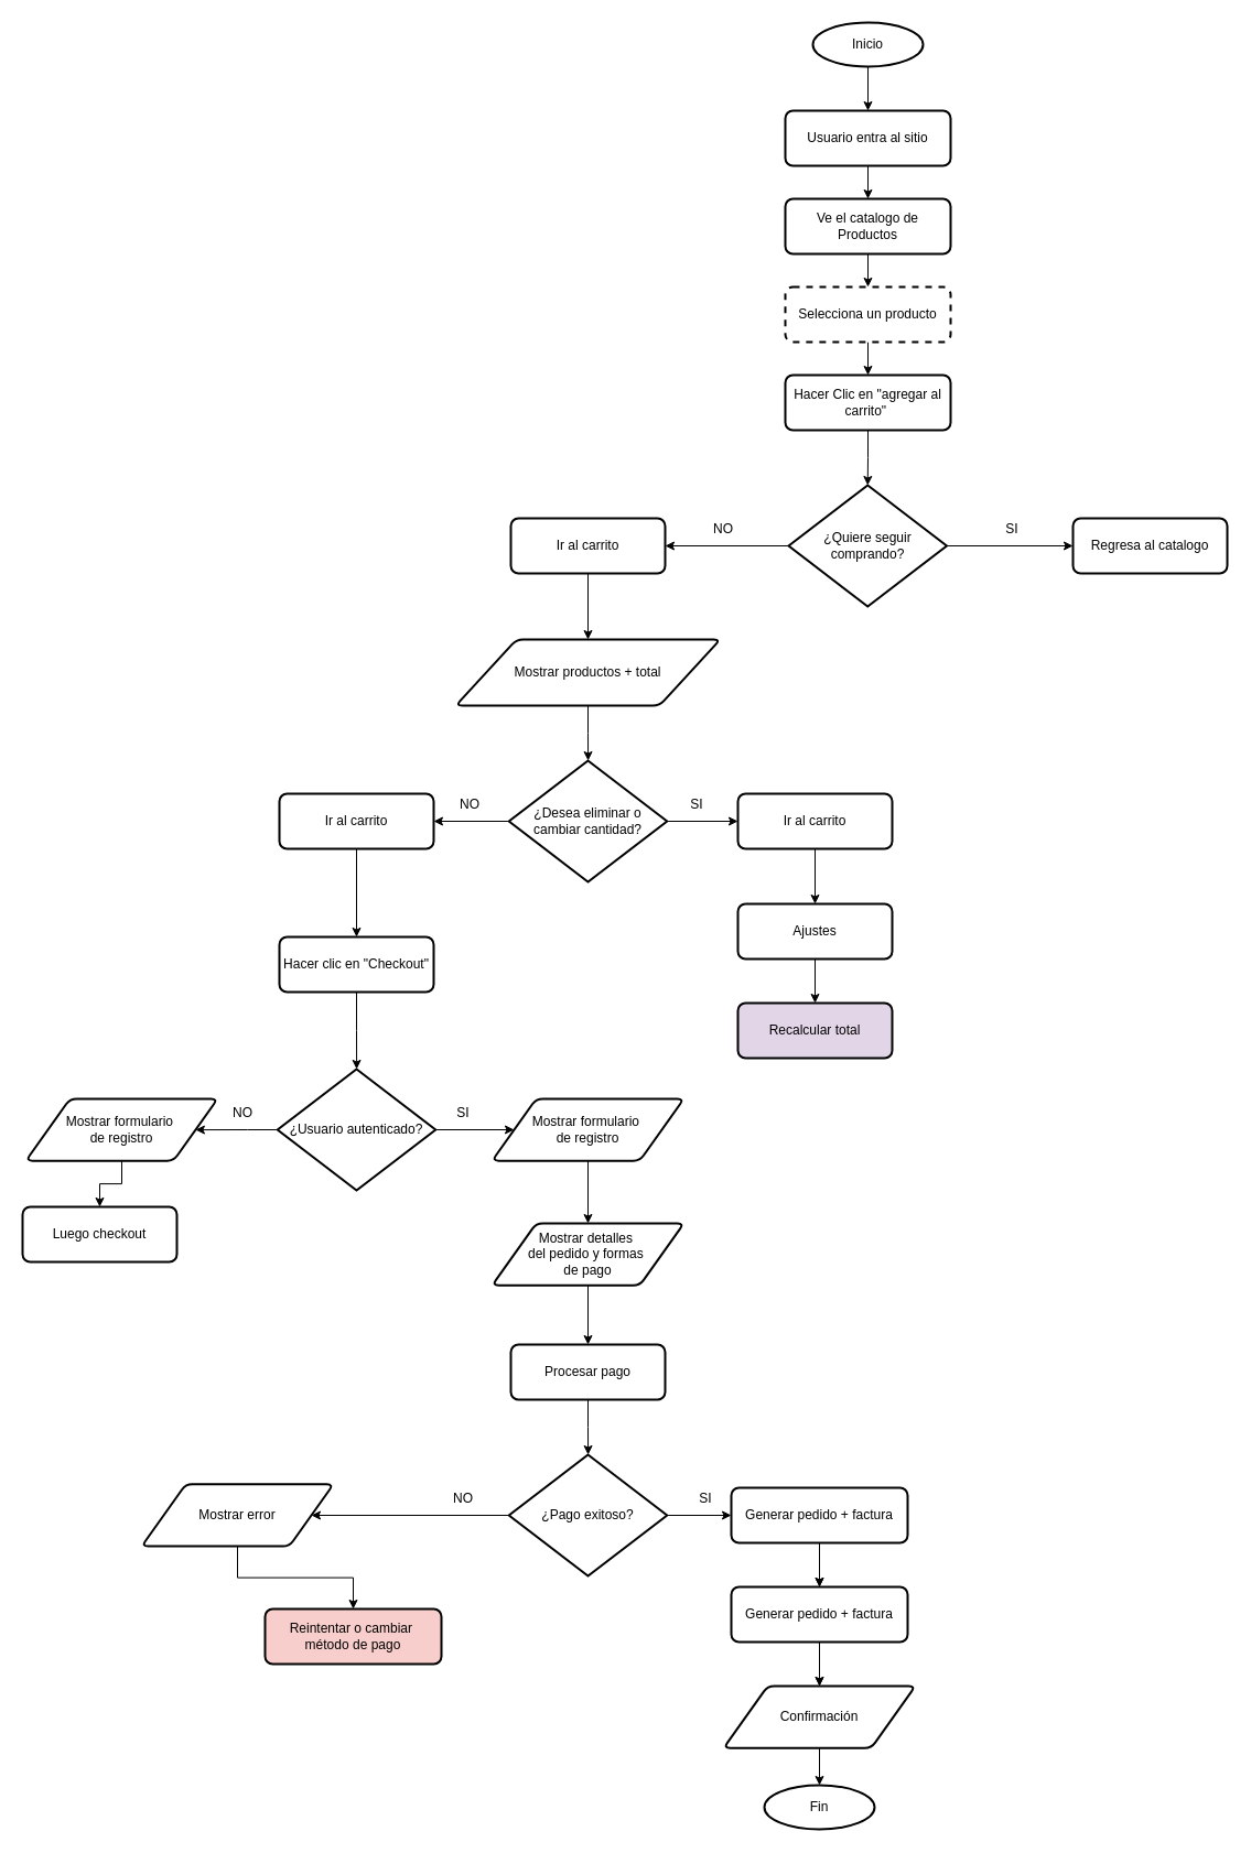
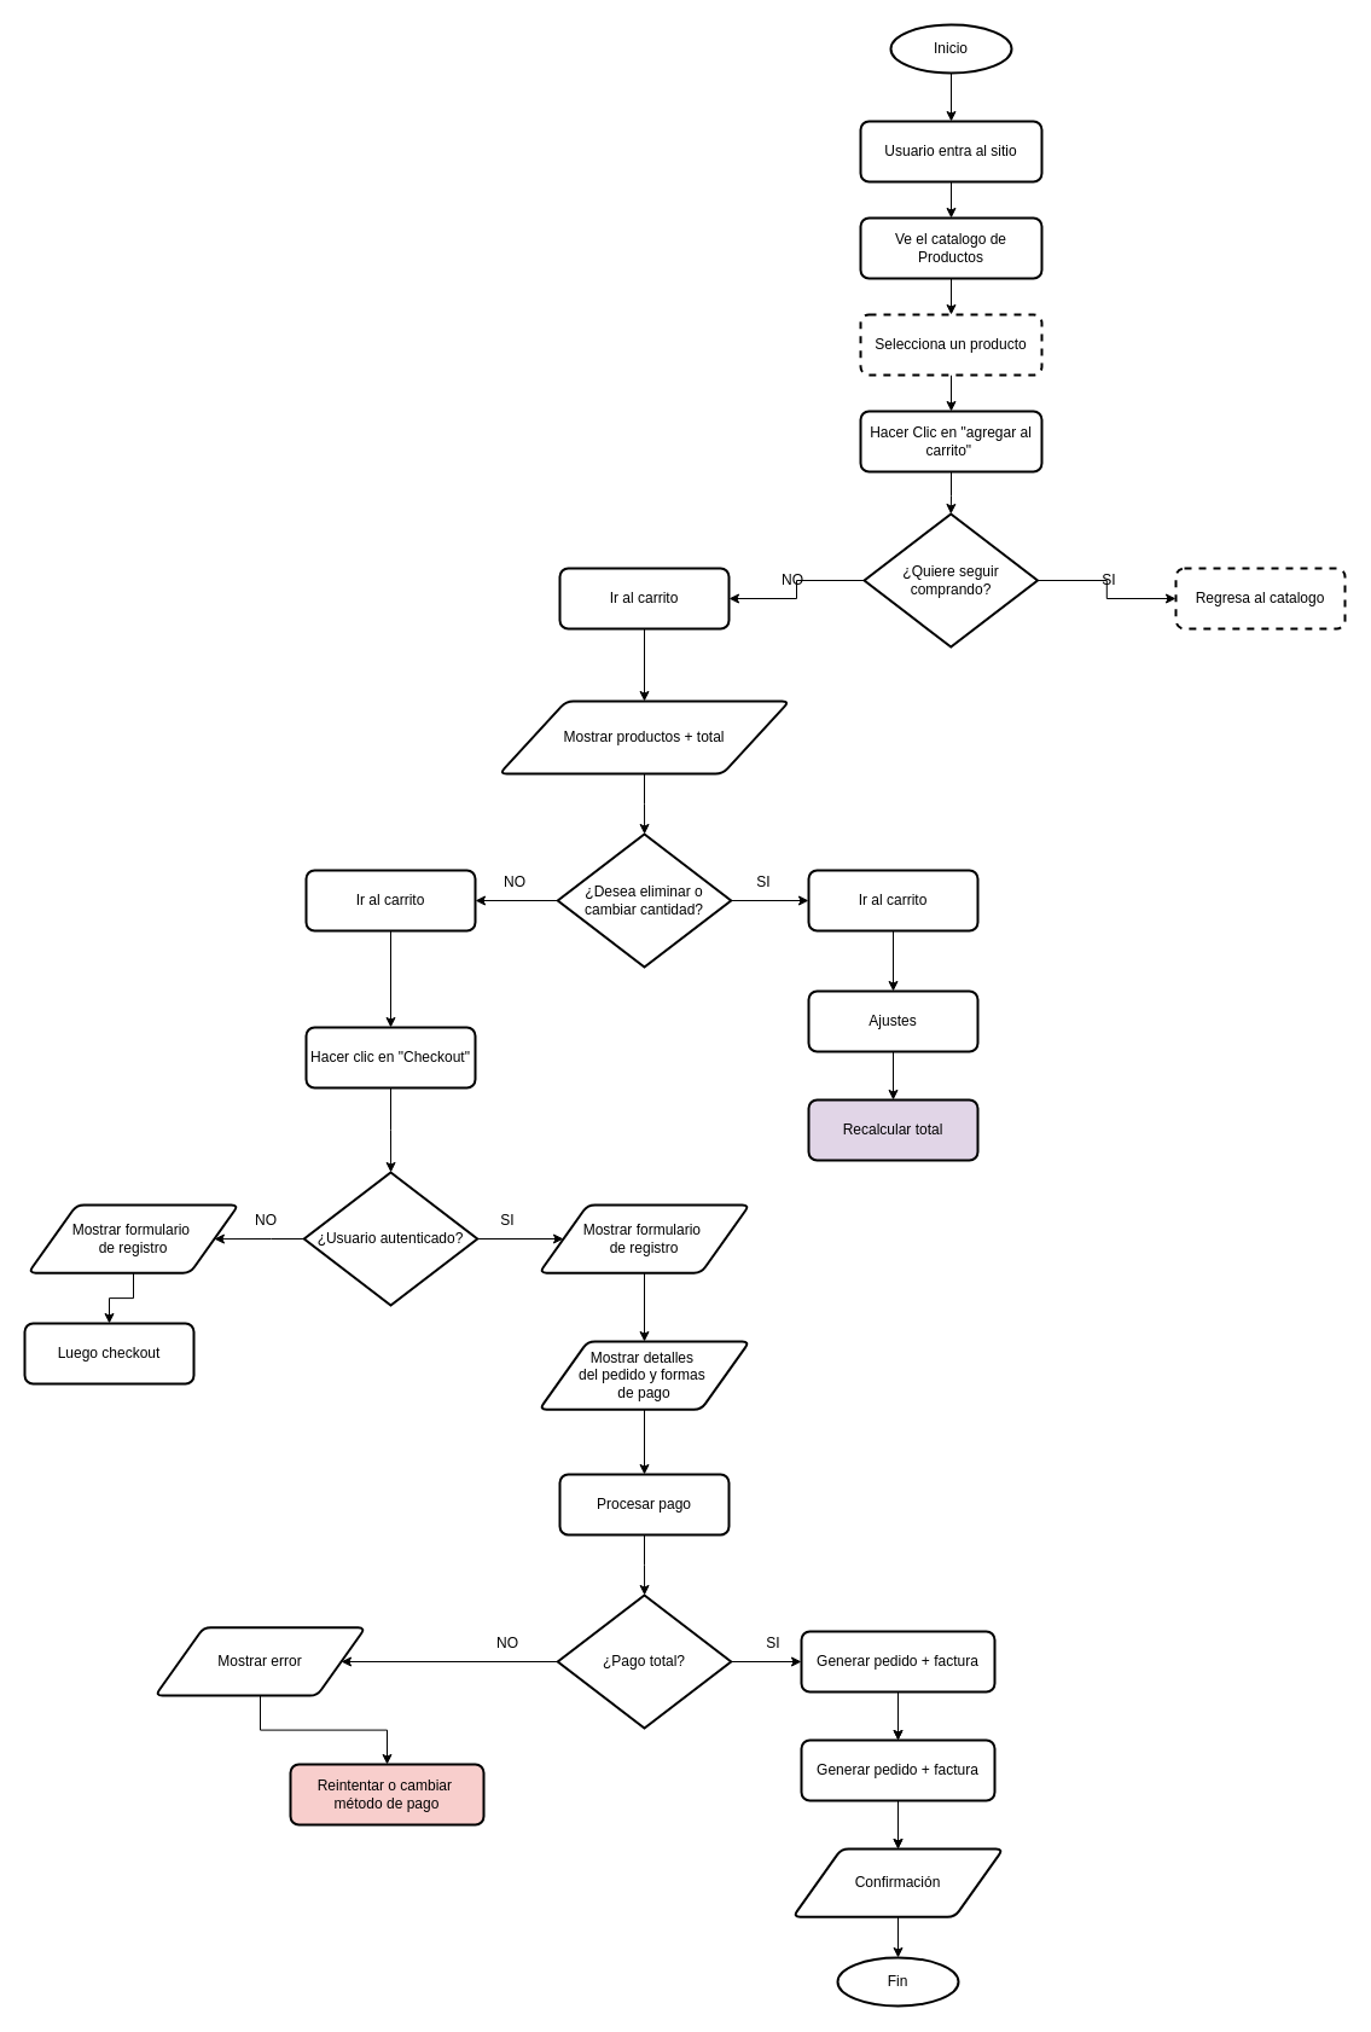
- <mxCell id="13" value="¿Quiere seguir comprando?" style="strokeWidth=2;html=1;shape=mxgraph.flowchart.decision;whiteSpace=wrap;" vertex="1" parent="1"><mxGeometry x="715" y="440" width="143.5" height="110" as="geometry" /></mxCell>
+ <mxCell id="13" value="¿Quiere seguir comprando?" style="strokeWidth=2;html=1;shape=mxgraph.flowchart.decision;whiteSpace=wrap;" vertex="1" parent="1"><mxGeometry x="715" y="425" width="143.5" height="110" as="geometry" /></mxCell>
- <mxCell id="14" value="Regresa al catalogo" style="rounded=1;whiteSpace=wrap;html=1;absoluteArcSize=1;arcSize=14;strokeWidth=2;" vertex="1" parent="1"><mxGeometry x="973" y="470" width="140" height="50" as="geometry" /></mxCell>
+ <mxCell id="14" value="Regresa al catalogo" style="rounded=1;whiteSpace=wrap;html=1;absoluteArcSize=1;arcSize=14;strokeWidth=2;dashed=1;" vertex="1" parent="1"><mxGeometry x="973" y="470" width="140" height="50" as="geometry" /></mxCell>
- <mxCell id="50" value="¿Pago exitoso?" style="strokeWidth=2;html=1;shape=mxgraph.flowchart.decision;whiteSpace=wrap;" vertex="1" parent="1"><mxGeometry x="461.25" y="1320" width="143.5" height="110" as="geometry" /></mxCell>
+ <mxCell id="50" value="¿Pago total?" style="strokeWidth=2;html=1;shape=mxgraph.flowchart.decision;whiteSpace=wrap;" vertex="1" parent="1"><mxGeometry x="461.25" y="1320" width="143.5" height="110" as="geometry" /></mxCell>
